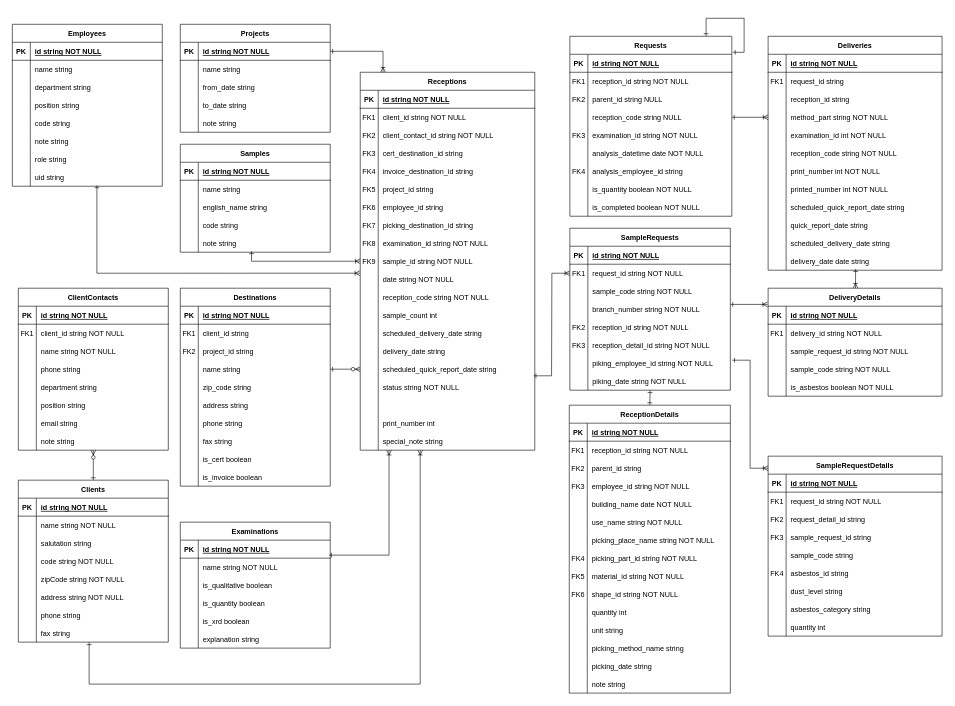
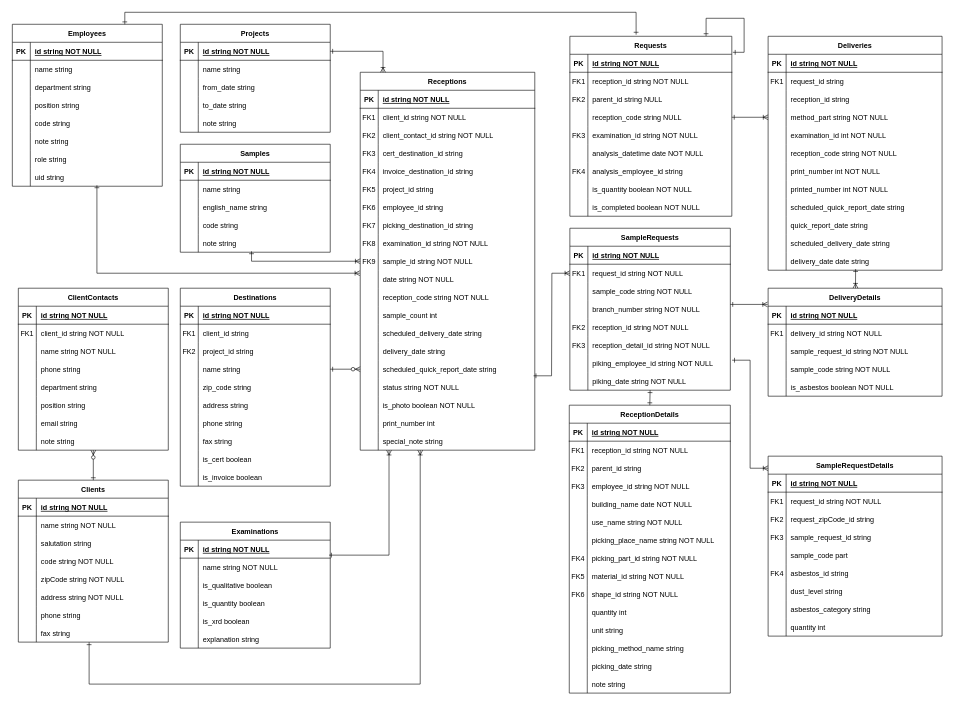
+ <mxCell id="392" value="" style="endArrow=ERone;startArrow=ERone;endFill=0;startFill=0;exitX=0.75;exitY=0;exitDx=0;exitDy=0;entryX=0.409;entryY=-0.009;entryDx=0;entryDy=0;entryPerimeter=0;edgeStyle=orthogonalEdgeStyle;rounded=0;curved=0;" edge="1" parent="1" source="256" target="160"><mxGeometry width="100" height="100" relative="1" as="geometry"><mxPoint x="746" y="130" as="sourcePoint" /><mxPoint x="1030" y="68" as="targetPoint" /><Array as="points"><mxPoint x="208" y="20" /><mxPoint x="1060" y="20" /></Array></mxGeometry></mxCell>
+ <mxCell id="379" value="is_photo boolean NOT NULL" style="shape=partialRectangle;overflow=hidden;connectable=0;fillColor=none;top=0;left=0;bottom=0;right=0;align=left;spacingLeft=6;" vertex="1" parent="377"><mxGeometry x="30" width="261" height="30" as="geometry"><mxRectangle width="261" height="30" as="alternateBounds" /></mxGeometry></mxCell>
- <mxCell id="306" value="request_detail_id string" style="shape=partialRectangle;overflow=hidden;connectable=0;fillColor=none;top=0;left=0;bottom=0;right=0;align=left;spacingLeft=6;" vertex="1" parent="304"><mxGeometry x="30" width="260" height="30" as="geometry"><mxRectangle width="260" height="30" as="alternateBounds" /></mxGeometry></mxCell>
+ <mxCell id="306" value="request_zipCode_id string" style="shape=partialRectangle;overflow=hidden;connectable=0;fillColor=none;top=0;left=0;bottom=0;right=0;align=left;spacingLeft=6;" vertex="1" parent="304"><mxGeometry x="30" width="260" height="30" as="geometry"><mxRectangle width="260" height="30" as="alternateBounds" /></mxGeometry></mxCell>
- <mxCell id="312" value="sample_code string" style="shape=partialRectangle;overflow=hidden;connectable=0;fillColor=none;top=0;left=0;bottom=0;right=0;align=left;spacingLeft=6;" vertex="1" parent="310"><mxGeometry x="30" width="260" height="30" as="geometry"><mxRectangle width="260" height="30" as="alternateBounds" /></mxGeometry></mxCell>
+ <mxCell id="312" value="sample_code part" style="shape=partialRectangle;overflow=hidden;connectable=0;fillColor=none;top=0;left=0;bottom=0;right=0;align=left;spacingLeft=6;" vertex="1" parent="310"><mxGeometry x="30" width="260" height="30" as="geometry"><mxRectangle width="260" height="30" as="alternateBounds" /></mxGeometry></mxCell>
